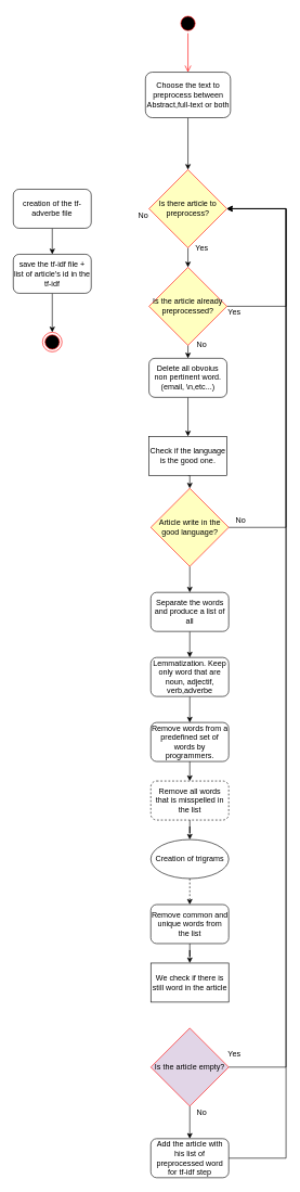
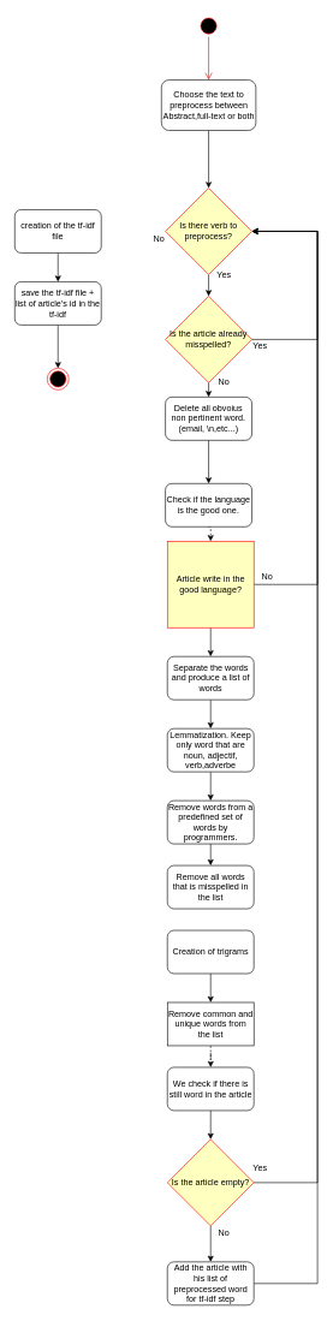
- <mxCell id="37" value="creation of the tf-adverbe file" style="rounded=1;whiteSpace=wrap;html=1;" vertex="1" parent="1"><mxGeometry x="20" y="290" width="120" height="60" as="geometry" /></mxCell>
+ <mxCell id="37" value="creation of the tf-idf file" style="rounded=1;whiteSpace=wrap;html=1;" vertex="1" parent="1"><mxGeometry x="20" y="290" width="120" height="60" as="geometry" /></mxCell>
- <mxCell id="4" value="Is there article to preprocess?" style="rhombus;whiteSpace=wrap;html=1;fillColor=#ffffc0;strokeColor=#ff0000;" vertex="1" parent="1"><mxGeometry x="229" y="260" width="120" height="120" as="geometry" /></mxCell>
+ <mxCell id="4" value="Is there verb to preprocess?" style="rhombus;whiteSpace=wrap;html=1;fillColor=#ffffc0;strokeColor=#ff0000;" vertex="1" parent="1"><mxGeometry x="229" y="260" width="120" height="120" as="geometry" /></mxCell>
- <mxCell id="16" value="Is the article already preprocessed?" style="rhombus;whiteSpace=wrap;html=1;fillColor=#ffffc0;strokeColor=#ff0000;" vertex="1" parent="1"><mxGeometry x="229" y="410" width="120" height="120" as="geometry" /></mxCell>
+ <mxCell id="16" value="Is the article already misspelled?" style="rhombus;whiteSpace=wrap;html=1;fillColor=#ffffc0;strokeColor=#ff0000;" vertex="1" parent="1"><mxGeometry x="229" y="410" width="120" height="120" as="geometry" /></mxCell>
- <mxCell id="8" value="Check if the language is the good one." style="whiteSpace=wrap;html=1;rounded=0;" vertex="1" parent="1"><mxGeometry x="229" y="670" width="120" height="60" as="geometry" /></mxCell>
+ <mxCell id="8" value="Check if the language is the good one." style="rounded=1;whiteSpace=wrap;html=1;" vertex="1" parent="1"><mxGeometry x="229" y="670" width="120" height="60" as="geometry" /></mxCell>
- <mxCell id="7" style="edgeStyle=orthogonalEdgeStyle;rounded=0;orthogonalLoop=1;jettySize=auto;html=1;exitX=0.5;exitY=1;exitDx=0;exitDy=0;entryX=0.5;entryY=0;entryDx=0;entryDy=0;" edge="1" parent="1" source="8" target="11"><mxGeometry relative="1" as="geometry" /></mxCell>
+ <mxCell id="7" style="edgeStyle=orthogonalEdgeStyle;rounded=0;orthogonalLoop=1;jettySize=auto;html=1;exitX=0.5;exitY=1;exitDx=0;exitDy=0;entryX=0.5;entryY=0;entryDx=0;entryDy=0;dashed=1;" edge="1" parent="1" source="8" target="11"><mxGeometry relative="1" as="geometry" /></mxCell>
- <mxCell id="11" value="Article write in the good language?" style="rhombus;whiteSpace=wrap;html=1;fillColor=#ffffc0;strokeColor=#ff0000;" vertex="1" parent="1"><mxGeometry x="231.75" y="750" width="120" height="120" as="geometry" /></mxCell>
+ <mxCell id="11" value="Article write in the good language?" style="whiteSpace=wrap;html=1;fillColor=#ffffc0;strokeColor=#ff0000;rounded=0;" vertex="1" parent="1"><mxGeometry x="231.75" y="750" width="120" height="120" as="geometry" /></mxCell>
- <mxCell id="13" value="Separate the words and produce a list of all" style="rounded=1;whiteSpace=wrap;html=1;" vertex="1" parent="1"><mxGeometry x="231.75" y="910" width="120" height="60" as="geometry" /></mxCell>
+ <mxCell id="13" value="Separate the words and produce a list of words" style="rounded=1;whiteSpace=wrap;html=1;" vertex="1" parent="1"><mxGeometry x="231.75" y="910" width="120" height="60" as="geometry" /></mxCell>
- <mxCell id="25" value="Remove all words that is misspelled in the list" style="rounded=1;whiteSpace=wrap;html=1;dashed=1;" vertex="1" parent="1"><mxGeometry x="231.75" y="1200" width="120" height="60" as="geometry" /></mxCell>
+ <mxCell id="25" value="Remove all words that is misspelled in the list" style="rounded=1;whiteSpace=wrap;html=1;" vertex="1" parent="1"><mxGeometry x="231.75" y="1200" width="120" height="60" as="geometry" /></mxCell>
- <mxCell id="24" style="edgeStyle=orthogonalEdgeStyle;rounded=0;orthogonalLoop=1;jettySize=auto;html=1;exitX=0.5;exitY=1;exitDx=0;exitDy=0;" edge="1" parent="1" source="25" target="27"><mxGeometry relative="1" as="geometry" /></mxCell>
- <mxCell id="27" value="Creation of trigrams" style="ellipse;whiteSpace=wrap;html=1;" vertex="1" parent="1"><mxGeometry x="231.75" y="1290" width="120" height="60" as="geometry" /></mxCell>
+ <mxCell id="27" value="Creation of trigrams" style="rounded=1;whiteSpace=wrap;html=1;" vertex="1" parent="1"><mxGeometry x="231.75" y="1290" width="120" height="60" as="geometry" /></mxCell>
- <mxCell id="26" style="edgeStyle=orthogonalEdgeStyle;rounded=0;orthogonalLoop=1;jettySize=auto;html=1;exitX=0.5;exitY=1;exitDx=0;exitDy=0;dashed=1;" edge="1" parent="1" source="27" target="29"><mxGeometry relative="1" as="geometry" /></mxCell>
+ <mxCell id="26" style="edgeStyle=orthogonalEdgeStyle;rounded=0;orthogonalLoop=1;jettySize=auto;html=1;exitX=0.5;exitY=1;exitDx=0;exitDy=0;" edge="1" parent="1" source="27" target="29"><mxGeometry relative="1" as="geometry" /></mxCell>
- <mxCell id="29" value="Remove common and unique words from the list" style="rounded=1;whiteSpace=wrap;html=1;" vertex="1" parent="1"><mxGeometry x="231.75" y="1390" width="120" height="60" as="geometry" /></mxCell>
+ <mxCell id="29" value="Remove common and unique words from the list" style="whiteSpace=wrap;html=1;rounded=0;" vertex="1" parent="1"><mxGeometry x="231.75" y="1390" width="120" height="60" as="geometry" /></mxCell>
- <mxCell id="28" style="edgeStyle=orthogonalEdgeStyle;rounded=0;orthogonalLoop=1;jettySize=auto;html=1;exitX=0.5;exitY=1;exitDx=0;exitDy=0;" edge="1" parent="1" source="29" target="31"><mxGeometry relative="1" as="geometry" /></mxCell>
+ <mxCell id="28" style="edgeStyle=orthogonalEdgeStyle;rounded=0;orthogonalLoop=1;jettySize=auto;html=1;exitX=0.5;exitY=1;exitDx=0;exitDy=0;dashed=1;" edge="1" parent="1" source="29" target="31"><mxGeometry relative="1" as="geometry" /></mxCell>
- <mxCell id="31" value="We check if there is still word in the article" style="whiteSpace=wrap;html=1;rounded=0;" vertex="1" parent="1"><mxGeometry x="231.75" y="1480" width="120" height="60" as="geometry" /></mxCell>
+ <mxCell id="31" value="We check if there is still word in the article" style="rounded=1;whiteSpace=wrap;html=1;" vertex="1" parent="1"><mxGeometry x="231.75" y="1480" width="120" height="60" as="geometry" /></mxCell>
+ <mxCell id="30" style="edgeStyle=orthogonalEdgeStyle;rounded=0;orthogonalLoop=1;jettySize=auto;html=1;exitX=0.5;exitY=1;exitDx=0;exitDy=0;entryX=0.5;entryY=0;entryDx=0;entryDy=0;" edge="1" parent="1" source="31" target="34"><mxGeometry relative="1" as="geometry" /></mxCell>
- <mxCell id="34" value="Is the article empty?" style="rhombus;whiteSpace=wrap;html=1;fillColor=#e1d5e7;strokeColor=#ff0000;" vertex="1" parent="1"><mxGeometry x="231.75" y="1580" width="120" height="120" as="geometry" /></mxCell>
+ <mxCell id="34" value="Is the article empty?" style="rhombus;whiteSpace=wrap;html=1;fillColor=#ffffc0;strokeColor=#ff0000;" vertex="1" parent="1"><mxGeometry x="231.75" y="1580" width="120" height="120" as="geometry" /></mxCell>
